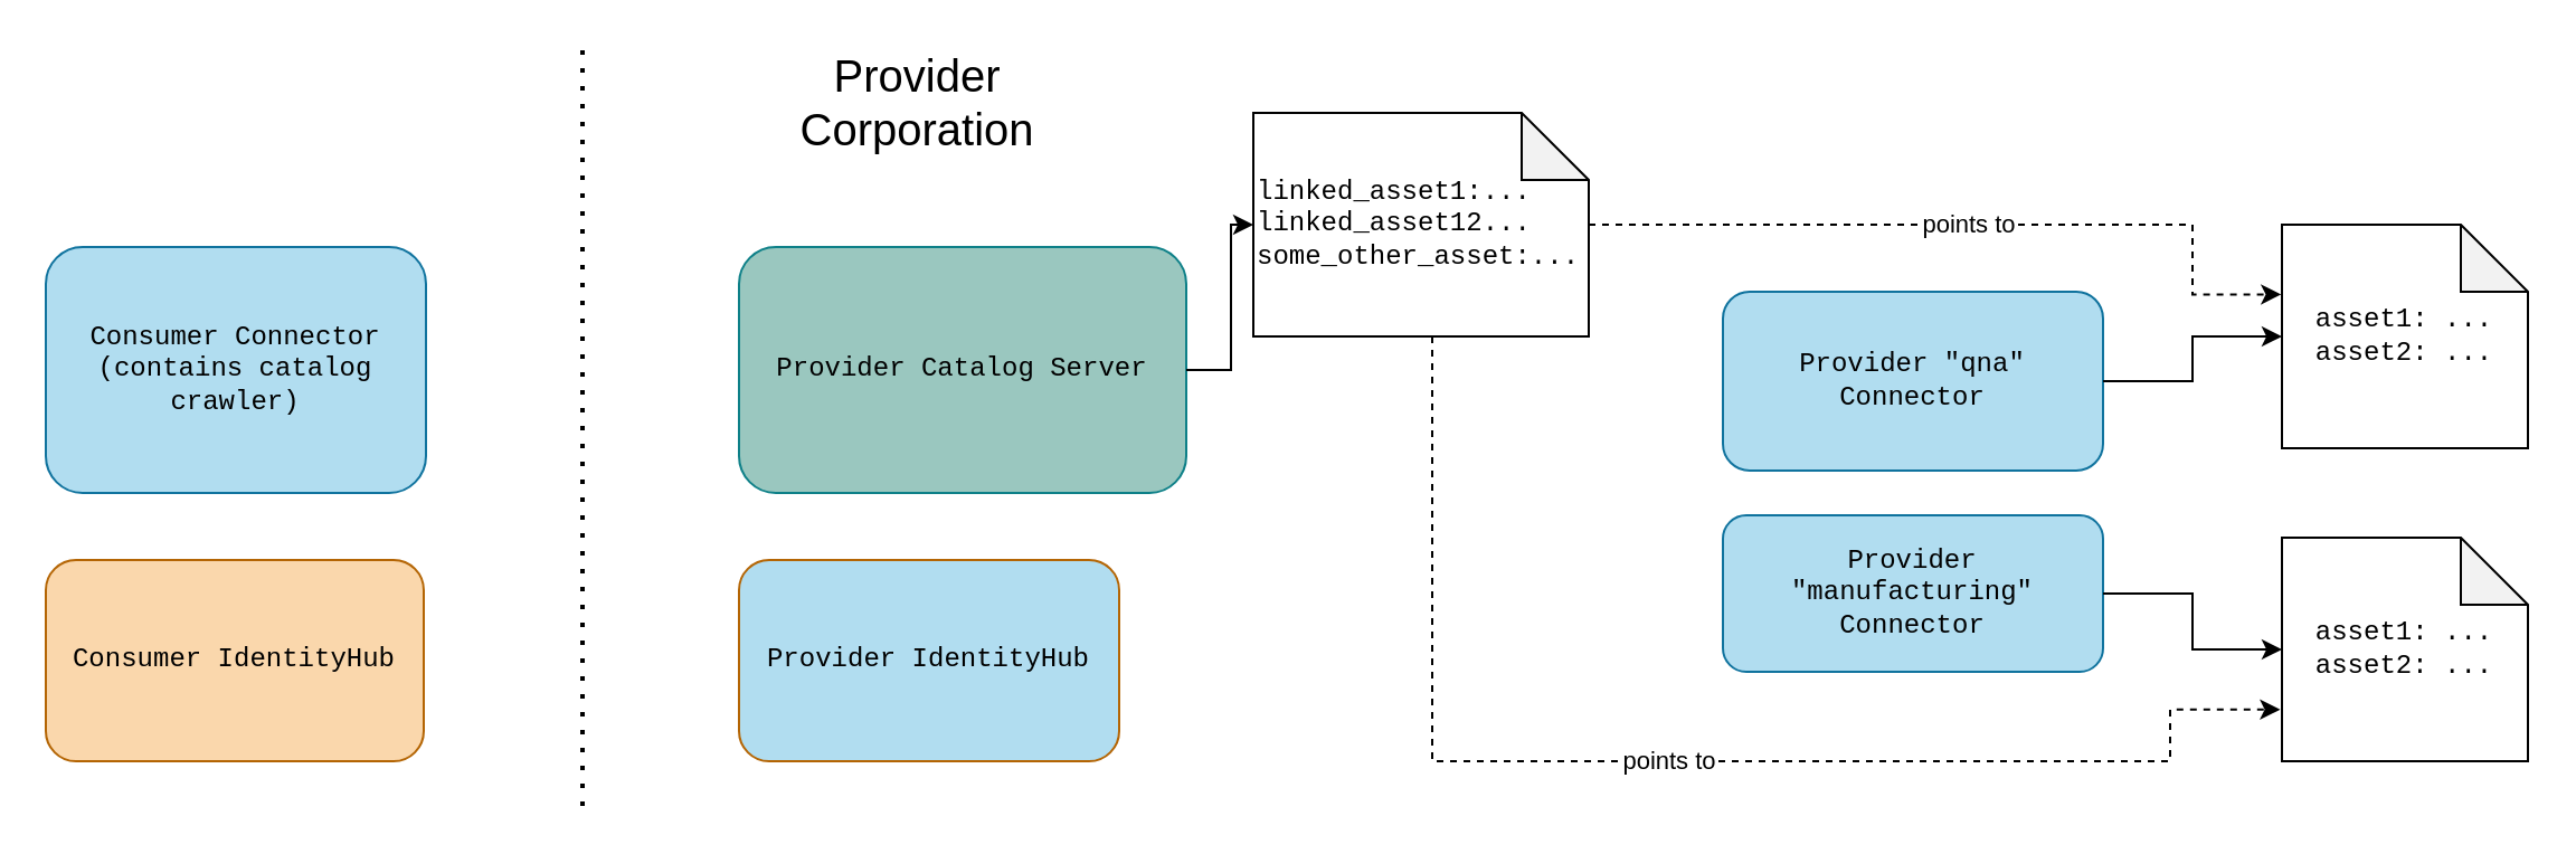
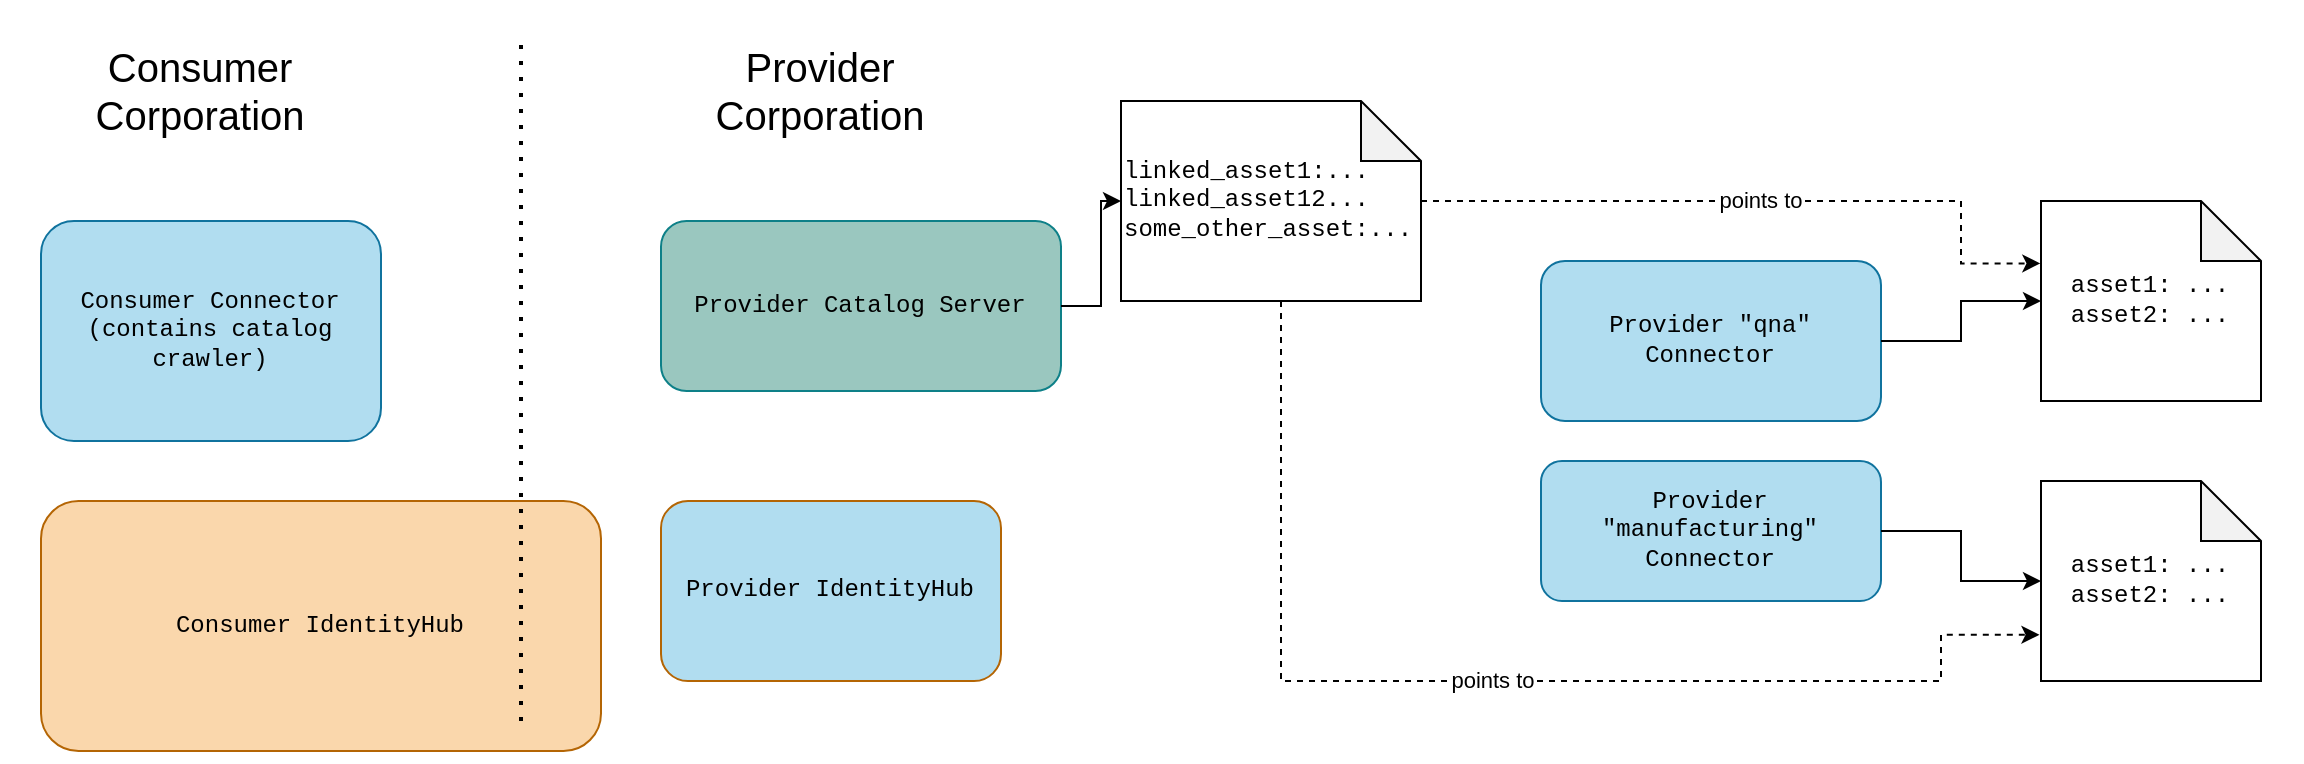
+ <mxCell id="9" value="Consumer Corporation" style="text;html=1;align=center;verticalAlign=middle;whiteSpace=wrap;rounded=0;fontSize=20;" vertex="1" parent="1"><mxGeometry x="70" y="30" width="60" height="30" as="geometry" /></mxCell>
- <mxCell id="4" value="Provider Catalog Server" style="rounded=1;whiteSpace=wrap;html=1;fontFamily=Courier New;fillColor=#9AC7BF;strokeColor=#0e8088;" vertex="1" parent="1"><mxGeometry x="330" y="110" width="200" height="110" as="geometry" /></mxCell>
+ <mxCell id="4" value="Provider Catalog Server" style="rounded=1;whiteSpace=wrap;html=1;fontFamily=Courier New;fillColor=#9AC7BF;strokeColor=#0e8088;" vertex="1" parent="1"><mxGeometry x="330" y="110" width="200" height="85" as="geometry" /></mxCell>
- <mxCell id="3" value="Consumer IdentityHub" style="rounded=1;whiteSpace=wrap;html=1;fontFamily=Courier New;fillColor=#fad7ac;strokeColor=#b46504;" vertex="1" parent="1"><mxGeometry x="20" y="250" width="169" height="90" as="geometry" /></mxCell>
+ <mxCell id="3" value="Consumer IdentityHub" style="rounded=1;whiteSpace=wrap;html=1;fontFamily=Courier New;fillColor=#fad7ac;strokeColor=#b46504;" vertex="1" parent="1"><mxGeometry x="20" y="250" width="280" height="125" as="geometry" /></mxCell>
